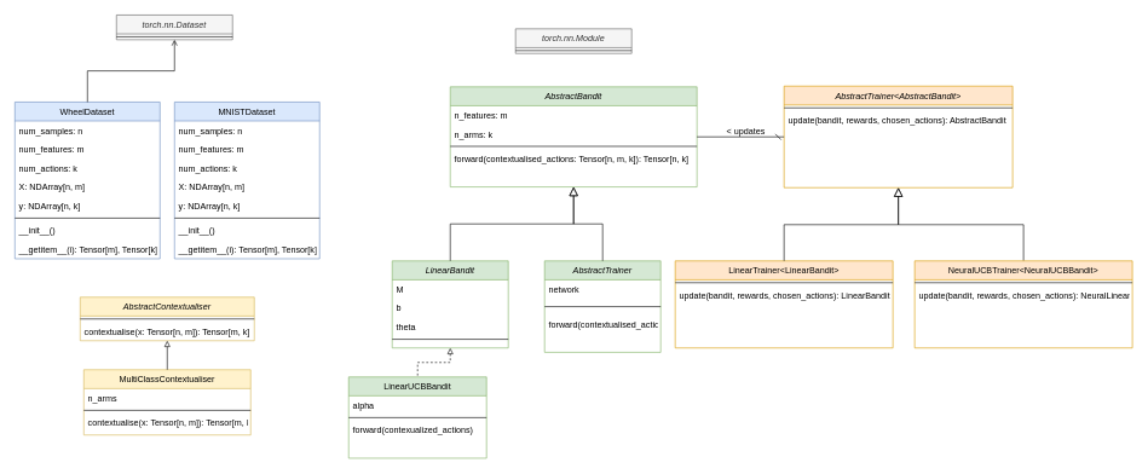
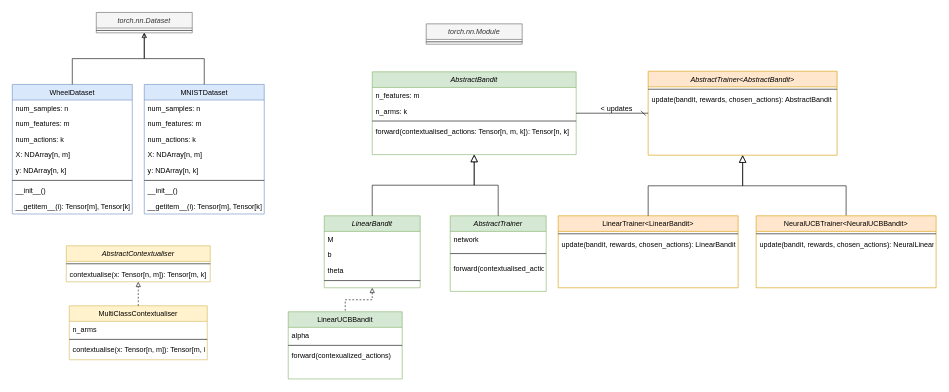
+ <mxCell id="59" value="" style="edgeStyle=orthogonalEdgeStyle;rounded=0;orthogonalLoop=1;jettySize=auto;html=1;endArrow=block;endFill=0;exitX=0.5;exitY=0;exitDx=0;exitDy=0;entryX=0.5;entryY=1;entryDx=0;entryDy=0;" edge="1" parent="1" source="38" target="57"><mxGeometry relative="1" as="geometry"><mxPoint x="130" y="150" as="sourcePoint" /><mxPoint x="250" y="64" as="targetPoint" /></mxGeometry></mxCell>
- <mxCell id="67" value="" style="edgeStyle=orthogonalEdgeStyle;rounded=0;orthogonalLoop=1;jettySize=auto;html=1;endArrow=block;endFill=0;exitX=0.5;exitY=0;exitDx=0;exitDy=0;" edge="1" parent="1" source="63" target="60"><mxGeometry relative="1" as="geometry"><mxPoint x="70" y="595" as="sourcePoint" /><mxPoint x="180" y="499" as="targetPoint" /></mxGeometry></mxCell>
+ <mxCell id="67" value="" style="edgeStyle=orthogonalEdgeStyle;rounded=0;orthogonalLoop=1;jettySize=auto;html=1;endArrow=block;endFill=0;exitX=0.5;exitY=0;exitDx=0;exitDy=0;dashed=1;" edge="1" parent="1" source="63" target="60"><mxGeometry relative="1" as="geometry"><mxPoint x="70" y="595" as="sourcePoint" /><mxPoint x="180" y="499" as="targetPoint" /></mxGeometry></mxCell>
